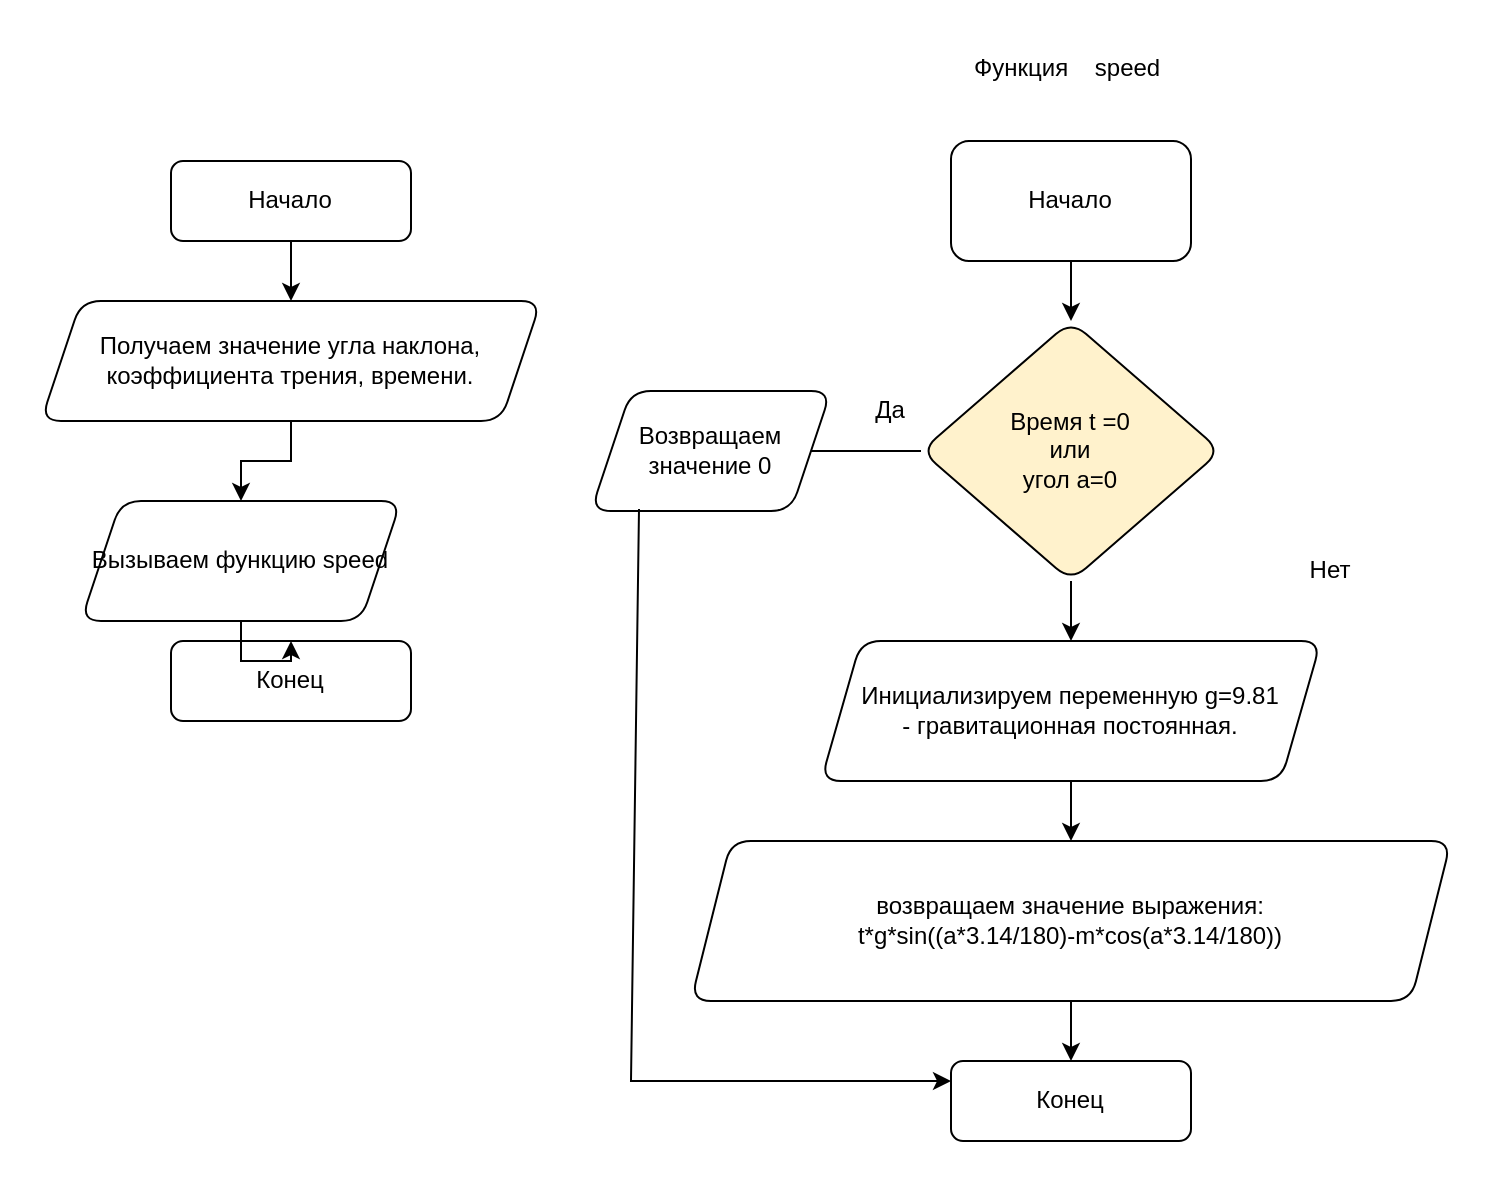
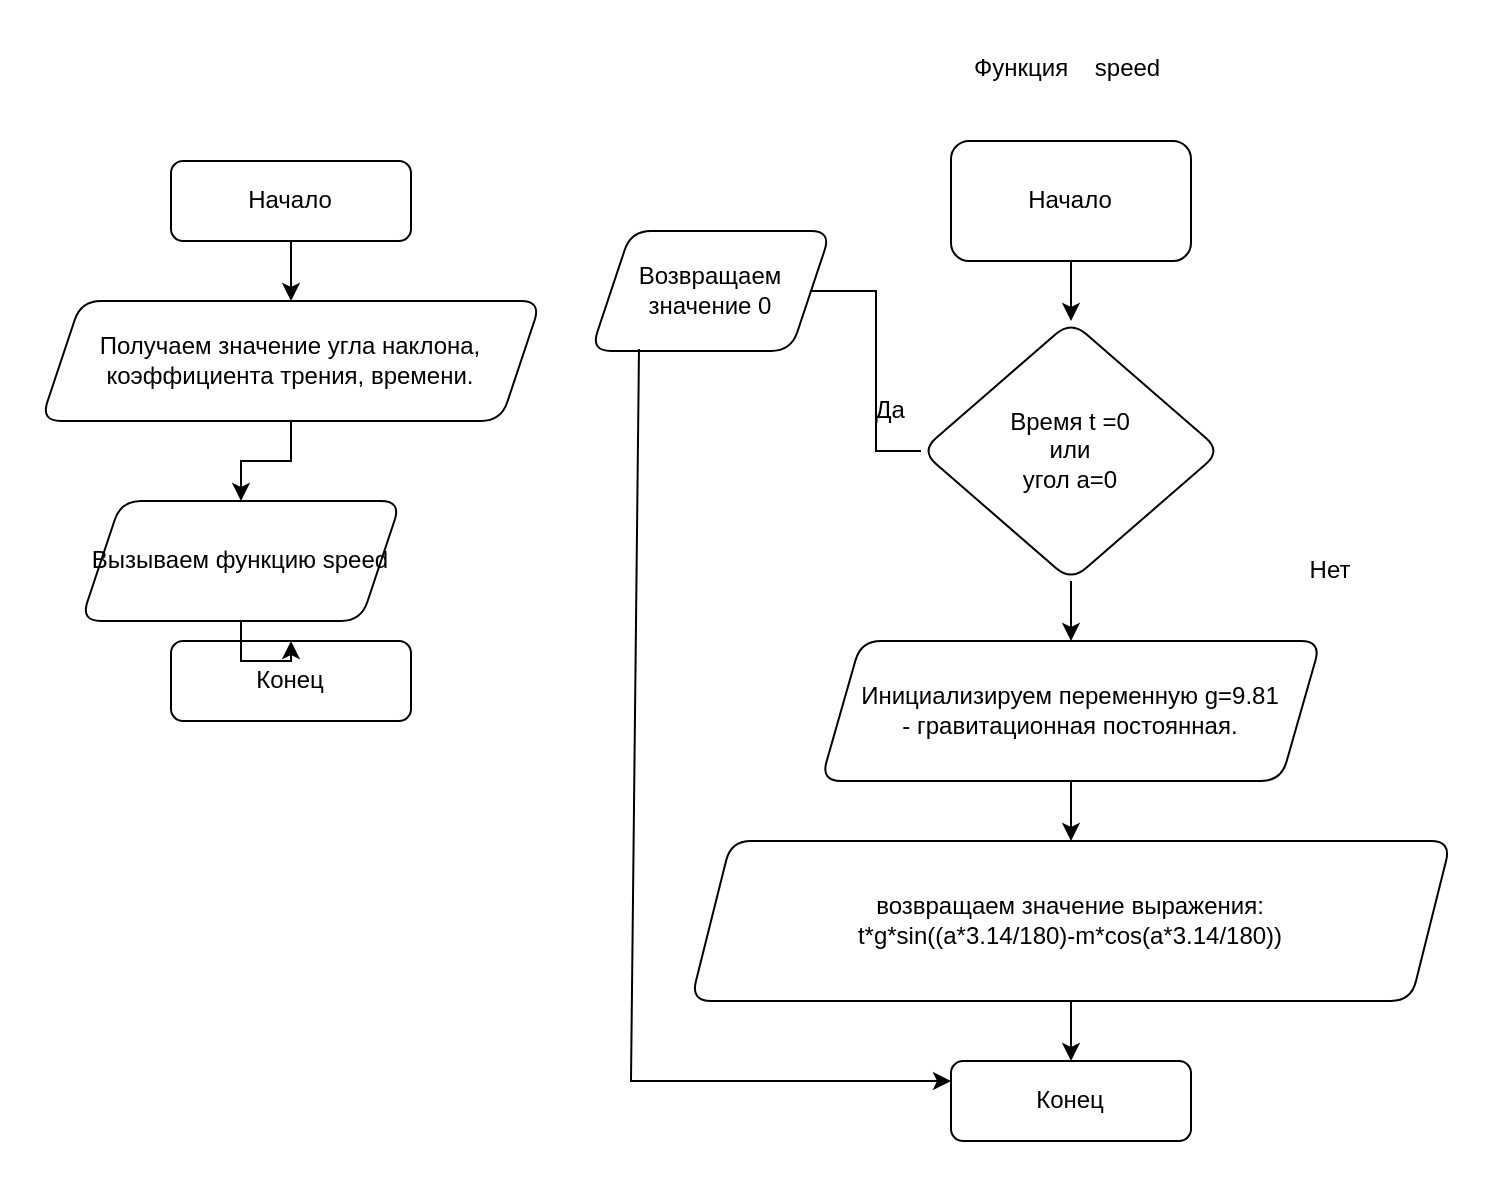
- <mxCell id="15" value="&lt;div&gt;Возвращаем значение 0&lt;br&gt;&lt;/div&gt;" style="shape=parallelogram;perimeter=parallelogramPerimeter;whiteSpace=wrap;html=1;fixedSize=1;rounded=1;" parent="1" vertex="1"><mxGeometry x="295" y="195" width="120" height="60" as="geometry" /></mxCell>
+ <mxCell id="15" value="&lt;div&gt;Возвращаем значение 0&lt;br&gt;&lt;/div&gt;" style="shape=parallelogram;perimeter=parallelogramPerimeter;whiteSpace=wrap;html=1;fixedSize=1;rounded=1;" parent="1" vertex="1"><mxGeometry x="295" y="115" width="120" height="60" as="geometry" /></mxCell>
- <mxCell id="14" value="&lt;div&gt;Время t =0 &lt;br&gt;&lt;/div&gt;&lt;div&gt;или&lt;/div&gt;&lt;div&gt;угол а=0&lt;br&gt;&lt;/div&gt;" style="rhombus;whiteSpace=wrap;html=1;rounded=1;fillColor=#fff2cc;" parent="1" vertex="1"><mxGeometry x="460" y="160" width="150" height="130" as="geometry" /></mxCell>
+ <mxCell id="14" value="&lt;div&gt;Время t =0 &lt;br&gt;&lt;/div&gt;&lt;div&gt;или&lt;/div&gt;&lt;div&gt;угол а=0&lt;br&gt;&lt;/div&gt;" style="rhombus;whiteSpace=wrap;html=1;rounded=1;" parent="1" vertex="1"><mxGeometry x="460" y="160" width="150" height="130" as="geometry" /></mxCell>
